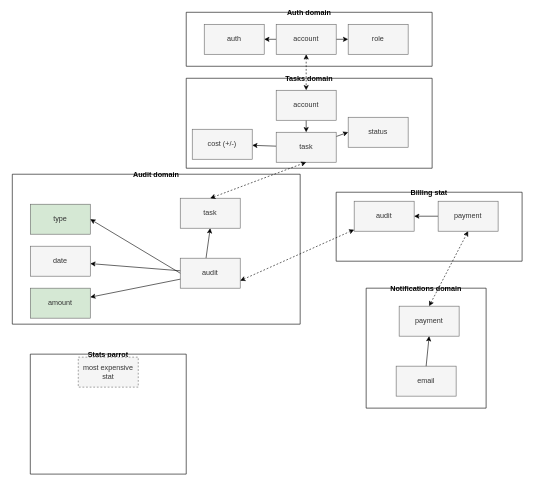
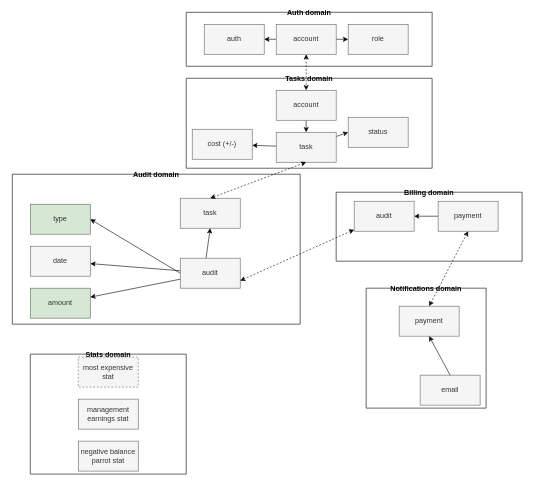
- <mxCell id="29" value="Billing stat" style="swimlane;startSize=0;" vertex="1" parent="1"><mxGeometry x="560" y="320" width="310" height="115" as="geometry" /></mxCell>
+ <mxCell id="29" value="Billing domain" style="swimlane;startSize=0;" vertex="1" parent="1"><mxGeometry x="560" y="320" width="310" height="115" as="geometry" /></mxCell>
- <mxCell id="38" value="Stats parrot" style="swimlane;startSize=0;" vertex="1" parent="1"><mxGeometry x="50" y="590" width="260" height="200" as="geometry" /></mxCell>
+ <mxCell id="38" value="Stats domain" style="swimlane;startSize=0;" vertex="1" parent="1"><mxGeometry x="50" y="590" width="260" height="200" as="geometry" /></mxCell>
- <mxCell id="35" value="email" style="rounded=0;whiteSpace=wrap;html=1;fillColor=#f5f5f5;fontColor=#333333;strokeColor=#666666;" vertex="1" parent="34"><mxGeometry x="50" y="130" width="100" height="50" as="geometry" /></mxCell>
+ <mxCell id="35" value="email" style="rounded=0;whiteSpace=wrap;html=1;fillColor=#f5f5f5;fontColor=#333333;strokeColor=#666666;" vertex="1" parent="34"><mxGeometry x="90" y="145" width="100" height="50" as="geometry" /></mxCell>
+ <mxCell id="40" value="management earnings stat" style="rounded=0;whiteSpace=wrap;html=1;fillColor=#f5f5f5;fontColor=#333333;strokeColor=#666666;" vertex="1" parent="38"><mxGeometry x="80" y="75" width="100" height="50" as="geometry" /></mxCell>
+ <mxCell id="41" value="negative balance parrot stat" style="rounded=0;whiteSpace=wrap;html=1;fillColor=#f5f5f5;fontColor=#333333;strokeColor=#666666;" vertex="1" parent="38"><mxGeometry x="80" y="145" width="100" height="50" as="geometry" /></mxCell>
